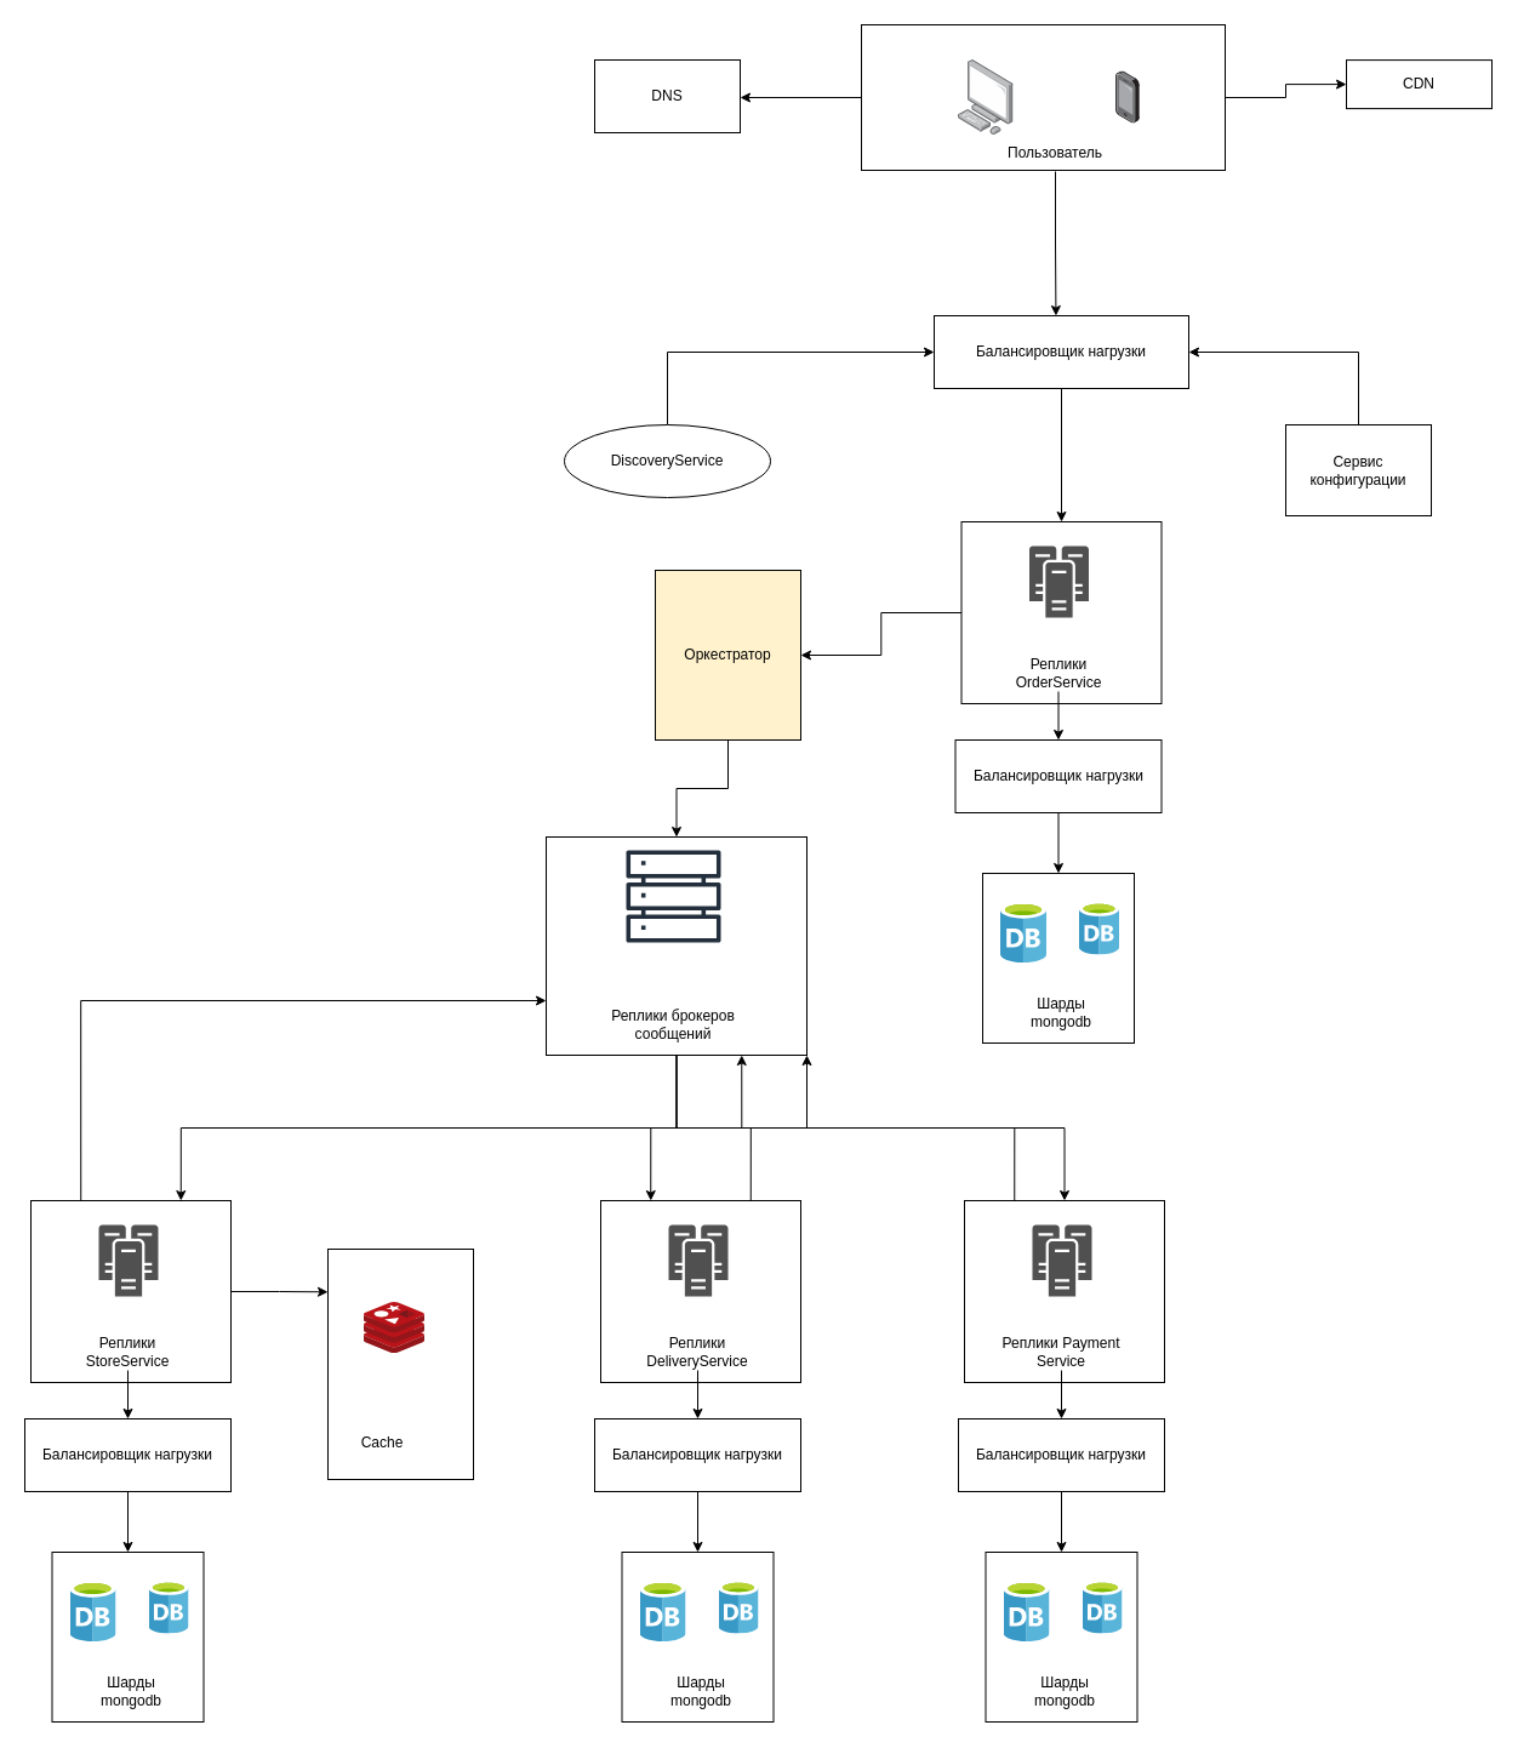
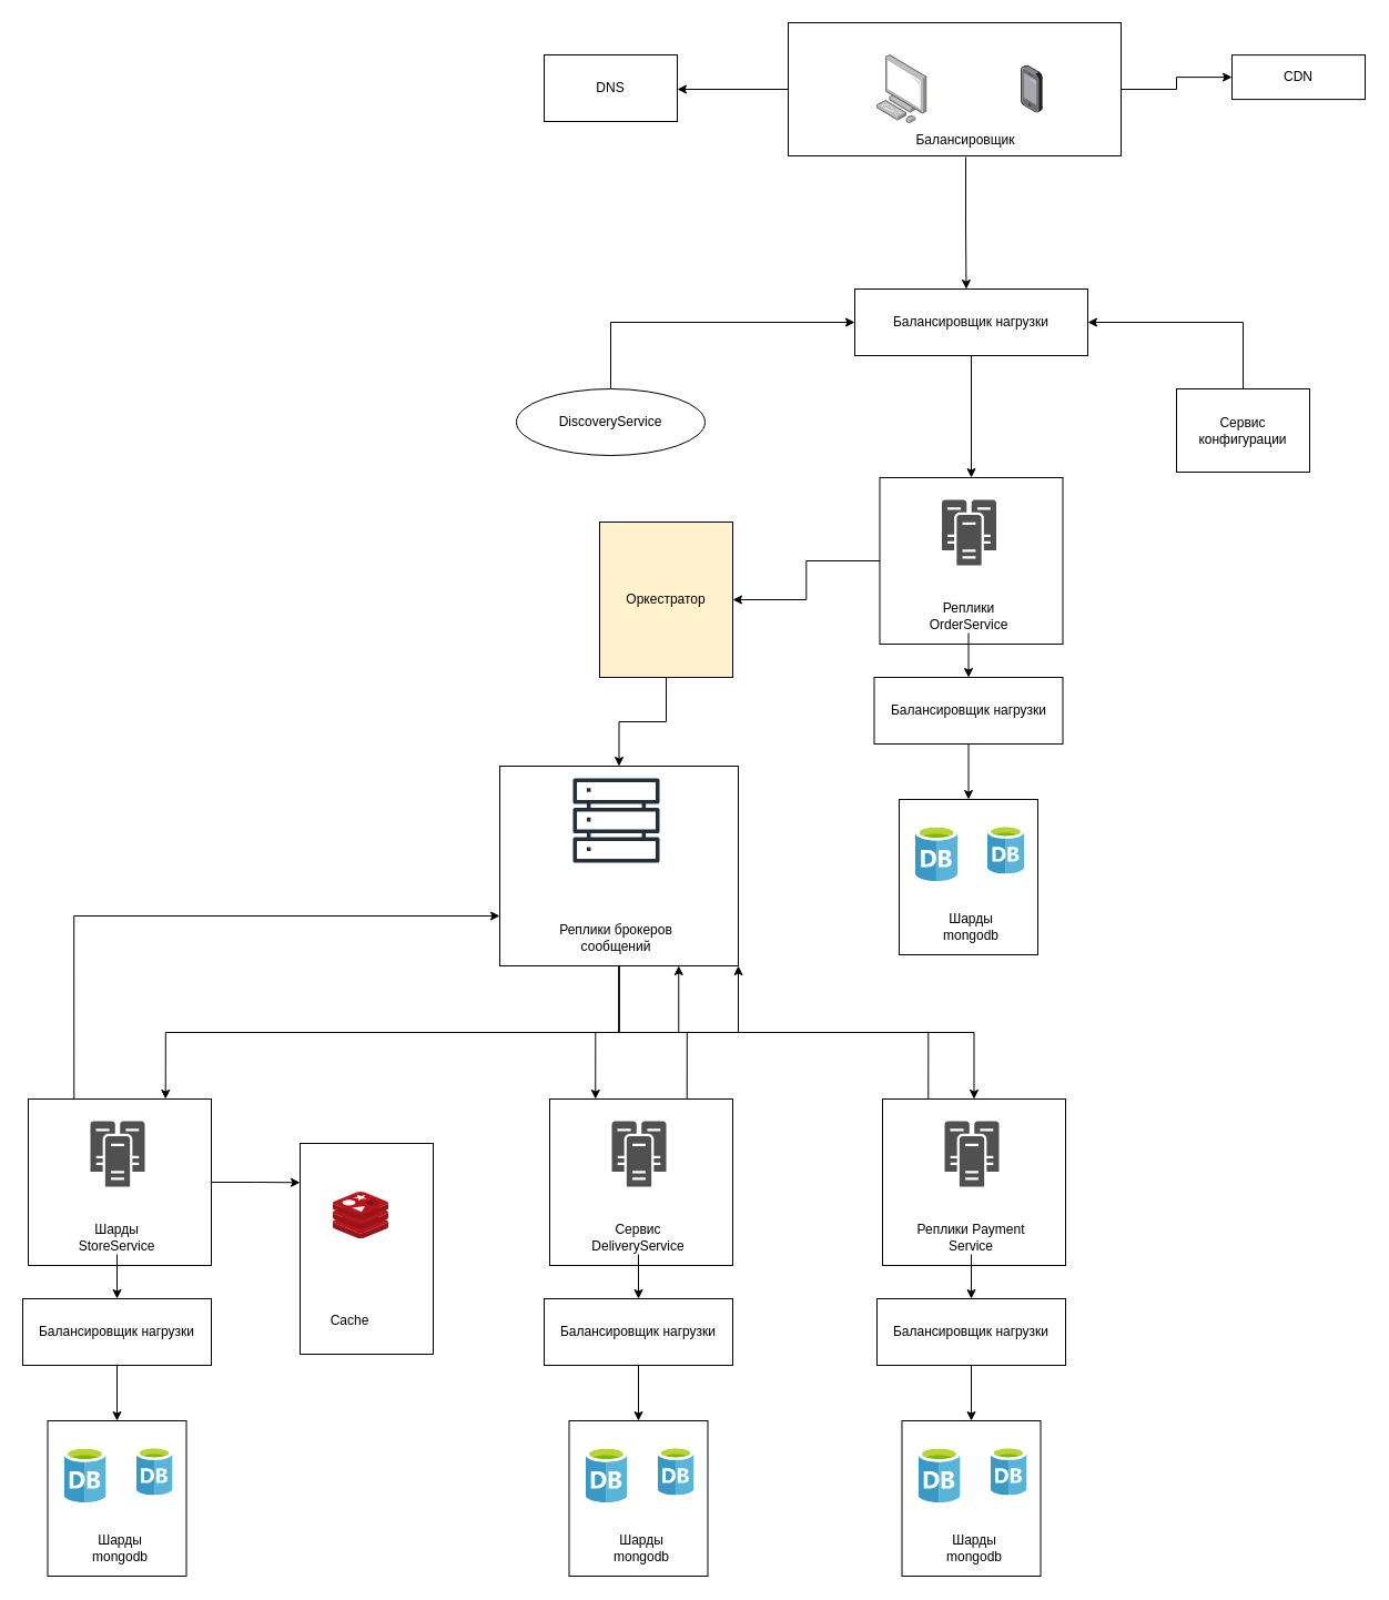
- <mxCell id="19" value="Пользователь" style="text;html=1;align=center;verticalAlign=middle;whiteSpace=wrap;rounded=0;" vertex="1" parent="15"><mxGeometry x="100" y="91" width="120" height="30" as="geometry" /></mxCell>
+ <mxCell id="19" value="Балансировщик" style="text;html=1;align=center;verticalAlign=middle;whiteSpace=wrap;rounded=0;" vertex="1" parent="15"><mxGeometry x="100" y="91" width="120" height="30" as="geometry" /></mxCell>
- <mxCell id="43" value="Реплики StoreService" style="text;html=1;align=center;verticalAlign=middle;whiteSpace=wrap;rounded=0;" vertex="1" parent="41"><mxGeometry y="90" width="110" height="30" as="geometry" /></mxCell>
+ <mxCell id="43" value="Шарды StoreService" style="text;html=1;align=center;verticalAlign=middle;whiteSpace=wrap;rounded=0;" vertex="1" parent="41"><mxGeometry y="90" width="110" height="30" as="geometry" /></mxCell>
- <mxCell id="56" value="Реплики DeliveryService" style="text;html=1;align=center;verticalAlign=middle;whiteSpace=wrap;rounded=0;" vertex="1" parent="54"><mxGeometry y="90" width="110" height="30" as="geometry" /></mxCell>
+ <mxCell id="56" value="Сервис DeliveryService" style="text;html=1;align=center;verticalAlign=middle;whiteSpace=wrap;rounded=0;" vertex="1" parent="54"><mxGeometry y="90" width="110" height="30" as="geometry" /></mxCell>
